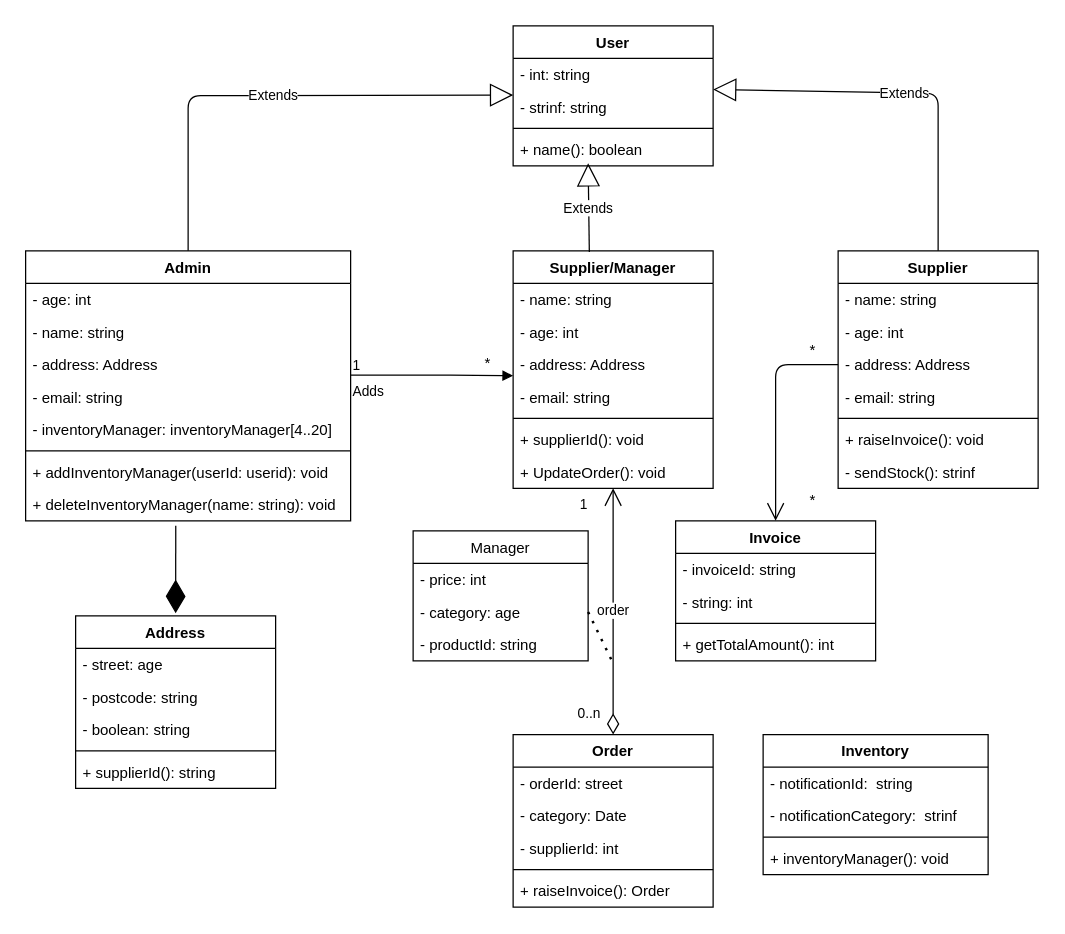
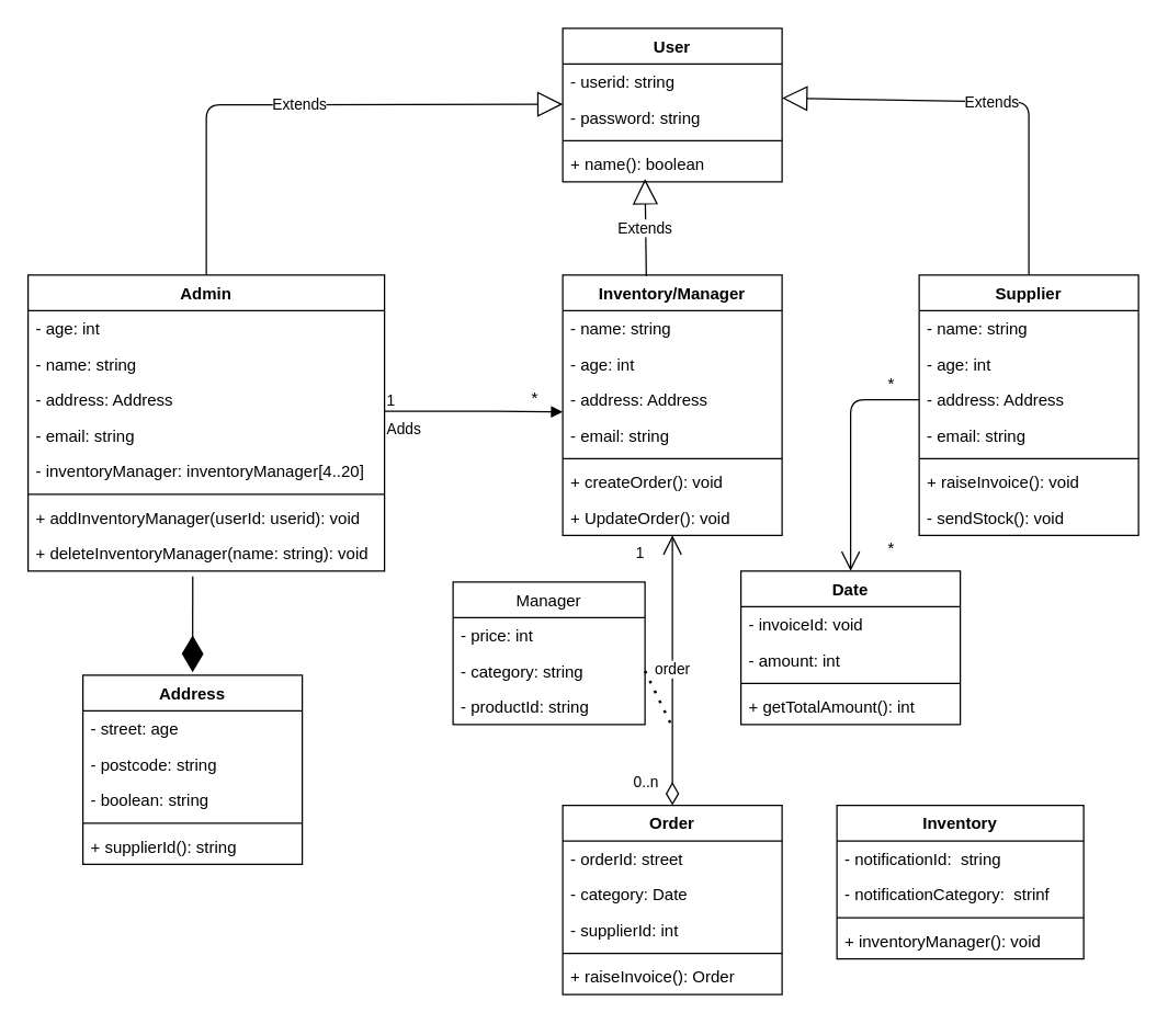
- <mxCell id="44" value="- int: string" style="text;strokeColor=none;fillColor=none;align=left;verticalAlign=top;spacingLeft=4;spacingRight=4;overflow=hidden;rotatable=0;points=[[0,0.5],[1,0.5]];portConstraint=eastwest;" vertex="1" parent="43"><mxGeometry y="26" width="160" height="26" as="geometry" /></mxCell>
+ <mxCell id="44" value="- userid: string" style="text;strokeColor=none;fillColor=none;align=left;verticalAlign=top;spacingLeft=4;spacingRight=4;overflow=hidden;rotatable=0;points=[[0,0.5],[1,0.5]];portConstraint=eastwest;" vertex="1" parent="43"><mxGeometry y="26" width="160" height="26" as="geometry" /></mxCell>
- <mxCell id="45" value="- strinf: string" style="text;strokeColor=none;fillColor=none;align=left;verticalAlign=top;spacingLeft=4;spacingRight=4;overflow=hidden;rotatable=0;points=[[0,0.5],[1,0.5]];portConstraint=eastwest;" vertex="1" parent="43"><mxGeometry y="52" width="160" height="26" as="geometry" /></mxCell>
+ <mxCell id="45" value="- password: string" style="text;strokeColor=none;fillColor=none;align=left;verticalAlign=top;spacingLeft=4;spacingRight=4;overflow=hidden;rotatable=0;points=[[0,0.5],[1,0.5]];portConstraint=eastwest;" vertex="1" parent="43"><mxGeometry y="52" width="160" height="26" as="geometry" /></mxCell>
- <mxCell id="35" value="Supplier/Manager" style="swimlane;fontStyle=1;align=center;verticalAlign=top;childLayout=stackLayout;horizontal=1;startSize=26;horizontalStack=0;resizeParent=1;resizeParentMax=0;resizeLast=0;collapsible=1;marginBottom=0;" vertex="1" parent="1"><mxGeometry x="410" y="200" width="160" height="190" as="geometry" /></mxCell>
+ <mxCell id="35" value="Inventory/Manager" style="swimlane;fontStyle=1;align=center;verticalAlign=top;childLayout=stackLayout;horizontal=1;startSize=26;horizontalStack=0;resizeParent=1;resizeParentMax=0;resizeLast=0;collapsible=1;marginBottom=0;" vertex="1" parent="1"><mxGeometry x="410" y="200" width="160" height="190" as="geometry" /></mxCell>
- <mxCell id="41" value="+ supplierId(): void" style="text;strokeColor=none;fillColor=none;align=left;verticalAlign=top;spacingLeft=4;spacingRight=4;overflow=hidden;rotatable=0;points=[[0,0.5],[1,0.5]];portConstraint=eastwest;" vertex="1" parent="35"><mxGeometry y="138" width="160" height="26" as="geometry" /></mxCell>
+ <mxCell id="41" value="+ createOrder(): void" style="text;strokeColor=none;fillColor=none;align=left;verticalAlign=top;spacingLeft=4;spacingRight=4;overflow=hidden;rotatable=0;points=[[0,0.5],[1,0.5]];portConstraint=eastwest;" vertex="1" parent="35"><mxGeometry y="138" width="160" height="26" as="geometry" /></mxCell>
- <mxCell id="34" value="- sendStock(): strinf" style="text;strokeColor=none;fillColor=none;align=left;verticalAlign=top;spacingLeft=4;spacingRight=4;overflow=hidden;rotatable=0;points=[[0,0.5],[1,0.5]];portConstraint=eastwest;" vertex="1" parent="27"><mxGeometry y="164" width="160" height="26" as="geometry" /></mxCell>
+ <mxCell id="34" value="- sendStock(): void" style="text;strokeColor=none;fillColor=none;align=left;verticalAlign=top;spacingLeft=4;spacingRight=4;overflow=hidden;rotatable=0;points=[[0,0.5],[1,0.5]];portConstraint=eastwest;" vertex="1" parent="27"><mxGeometry y="164" width="160" height="26" as="geometry" /></mxCell>
- <mxCell id="17" value="Invoice" style="swimlane;fontStyle=1;align=center;verticalAlign=top;childLayout=stackLayout;horizontal=1;startSize=26;horizontalStack=0;resizeParent=1;resizeParentMax=0;resizeLast=0;collapsible=1;marginBottom=0;" vertex="1" parent="1"><mxGeometry x="540" y="416" width="160" height="112" as="geometry" /></mxCell>
+ <mxCell id="17" value="Date" style="swimlane;fontStyle=1;align=center;verticalAlign=top;childLayout=stackLayout;horizontal=1;startSize=26;horizontalStack=0;resizeParent=1;resizeParentMax=0;resizeLast=0;collapsible=1;marginBottom=0;" vertex="1" parent="1"><mxGeometry x="540" y="416" width="160" height="112" as="geometry" /></mxCell>
- <mxCell id="18" value="- invoiceId: string&#10;" style="text;strokeColor=none;fillColor=none;align=left;verticalAlign=top;spacingLeft=4;spacingRight=4;overflow=hidden;rotatable=0;points=[[0,0.5],[1,0.5]];portConstraint=eastwest;" vertex="1" parent="17"><mxGeometry y="26" width="160" height="26" as="geometry" /></mxCell>
+ <mxCell id="18" value="- invoiceId: void&#10;" style="text;strokeColor=none;fillColor=none;align=left;verticalAlign=top;spacingLeft=4;spacingRight=4;overflow=hidden;rotatable=0;points=[[0,0.5],[1,0.5]];portConstraint=eastwest;" vertex="1" parent="17"><mxGeometry y="26" width="160" height="26" as="geometry" /></mxCell>
- <mxCell id="19" value="- string: int&#10;" style="text;strokeColor=none;fillColor=none;align=left;verticalAlign=top;spacingLeft=4;spacingRight=4;overflow=hidden;rotatable=0;points=[[0,0.5],[1,0.5]];portConstraint=eastwest;" vertex="1" parent="17"><mxGeometry y="52" width="160" height="26" as="geometry" /></mxCell>
+ <mxCell id="19" value="- amount: int&#10;" style="text;strokeColor=none;fillColor=none;align=left;verticalAlign=top;spacingLeft=4;spacingRight=4;overflow=hidden;rotatable=0;points=[[0,0.5],[1,0.5]];portConstraint=eastwest;" vertex="1" parent="17"><mxGeometry y="52" width="160" height="26" as="geometry" /></mxCell>
- <mxCell id="63" value="- category: age" style="text;strokeColor=none;fillColor=none;align=left;verticalAlign=top;spacingLeft=4;spacingRight=4;overflow=hidden;rotatable=0;points=[[0,0.5],[1,0.5]];portConstraint=eastwest;" vertex="1" parent="61"><mxGeometry y="52" width="140" height="26" as="geometry" /></mxCell>
+ <mxCell id="63" value="- category: string" style="text;strokeColor=none;fillColor=none;align=left;verticalAlign=top;spacingLeft=4;spacingRight=4;overflow=hidden;rotatable=0;points=[[0,0.5],[1,0.5]];portConstraint=eastwest;" vertex="1" parent="61"><mxGeometry y="52" width="140" height="26" as="geometry" /></mxCell>
